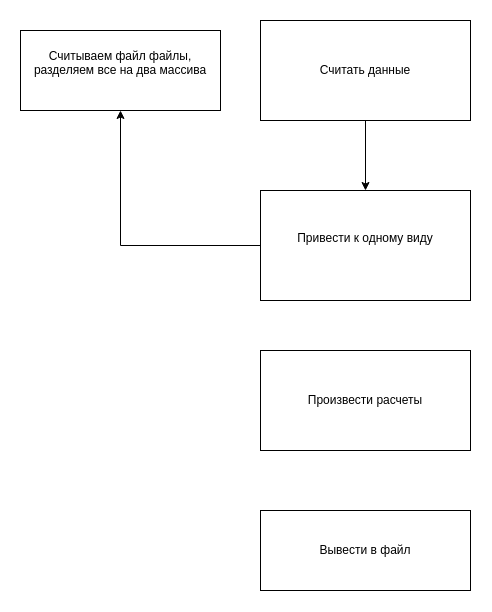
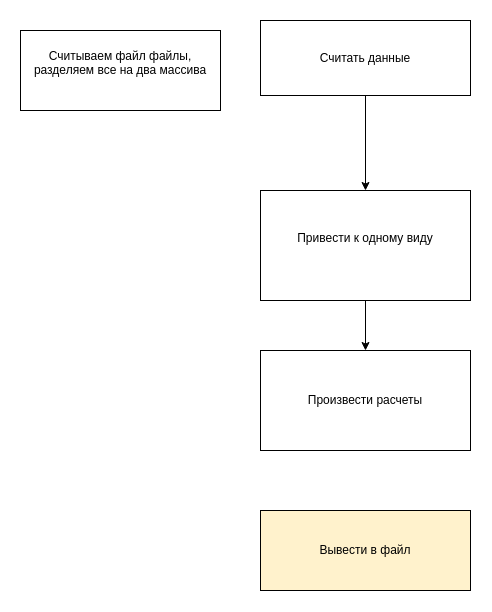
- <mxCell id="3" value="Считать данные" style="rounded=0;whiteSpace=wrap;html=1;" vertex="1" parent="1"><mxGeometry x="260" y="20" width="210" height="100" as="geometry" /></mxCell>
+ <mxCell id="3" value="Считать данные" style="rounded=0;whiteSpace=wrap;html=1;" vertex="1" parent="1"><mxGeometry x="260" y="20" width="210" height="75" as="geometry" /></mxCell>
- <mxCell id="4" style="edgeStyle=orthogonalEdgeStyle;rounded=0;orthogonalLoop=1;jettySize=auto;html=1;" edge="1" parent="1" source="5" target="8"><mxGeometry relative="1" as="geometry" /></mxCell>
+ <mxCell id="4" style="edgeStyle=orthogonalEdgeStyle;rounded=0;orthogonalLoop=1;jettySize=auto;html=1;entryX=0.5;entryY=0;entryDx=0;entryDy=0;" edge="1" parent="1" source="5" target="6"><mxGeometry relative="1" as="geometry" /></mxCell>
- <mxCell id="7" value="&lt;div&gt;Вывести в файл&lt;/div&gt;" style="rounded=0;whiteSpace=wrap;html=1;" vertex="1" parent="1"><mxGeometry x="260" y="510" width="210" height="80" as="geometry" /></mxCell>
+ <mxCell id="7" value="&lt;div&gt;Вывести в файл&lt;/div&gt;" style="rounded=0;whiteSpace=wrap;html=1;fillColor=#fff2cc;" vertex="1" parent="1"><mxGeometry x="260" y="510" width="210" height="80" as="geometry" /></mxCell>
